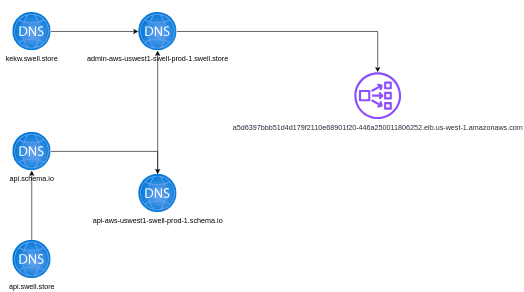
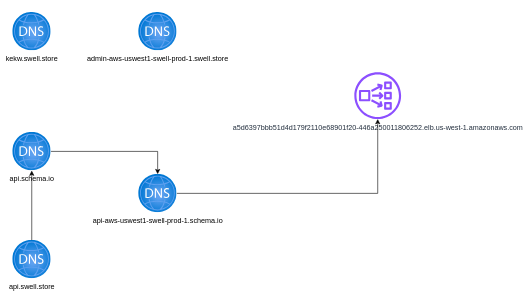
- <mxCell id="2" style="edgeStyle=orthogonalEdgeStyle;rounded=0;orthogonalLoop=1;jettySize=auto;html=1;" edge="1" parent="1" source="3" target="5"><mxGeometry relative="1" as="geometry" /></mxCell>
- <mxCell id="4" style="edgeStyle=orthogonalEdgeStyle;rounded=0;orthogonalLoop=1;jettySize=auto;html=1;" edge="1" parent="1" source="5" target="6"><mxGeometry relative="1" as="geometry" /></mxCell>
- <mxCell id="7" style="edgeStyle=orthogonalEdgeStyle;rounded=0;orthogonalLoop=1;jettySize=auto;html=1;" edge="1" parent="1" source="8" target="5"><mxGeometry relative="1" as="geometry" /></mxCell>
+ <mxCell id="7" style="edgeStyle=orthogonalEdgeStyle;rounded=0;orthogonalLoop=1;jettySize=auto;html=1;" edge="1" parent="1" source="8" target="6"><mxGeometry relative="1" as="geometry" /></mxCell>
